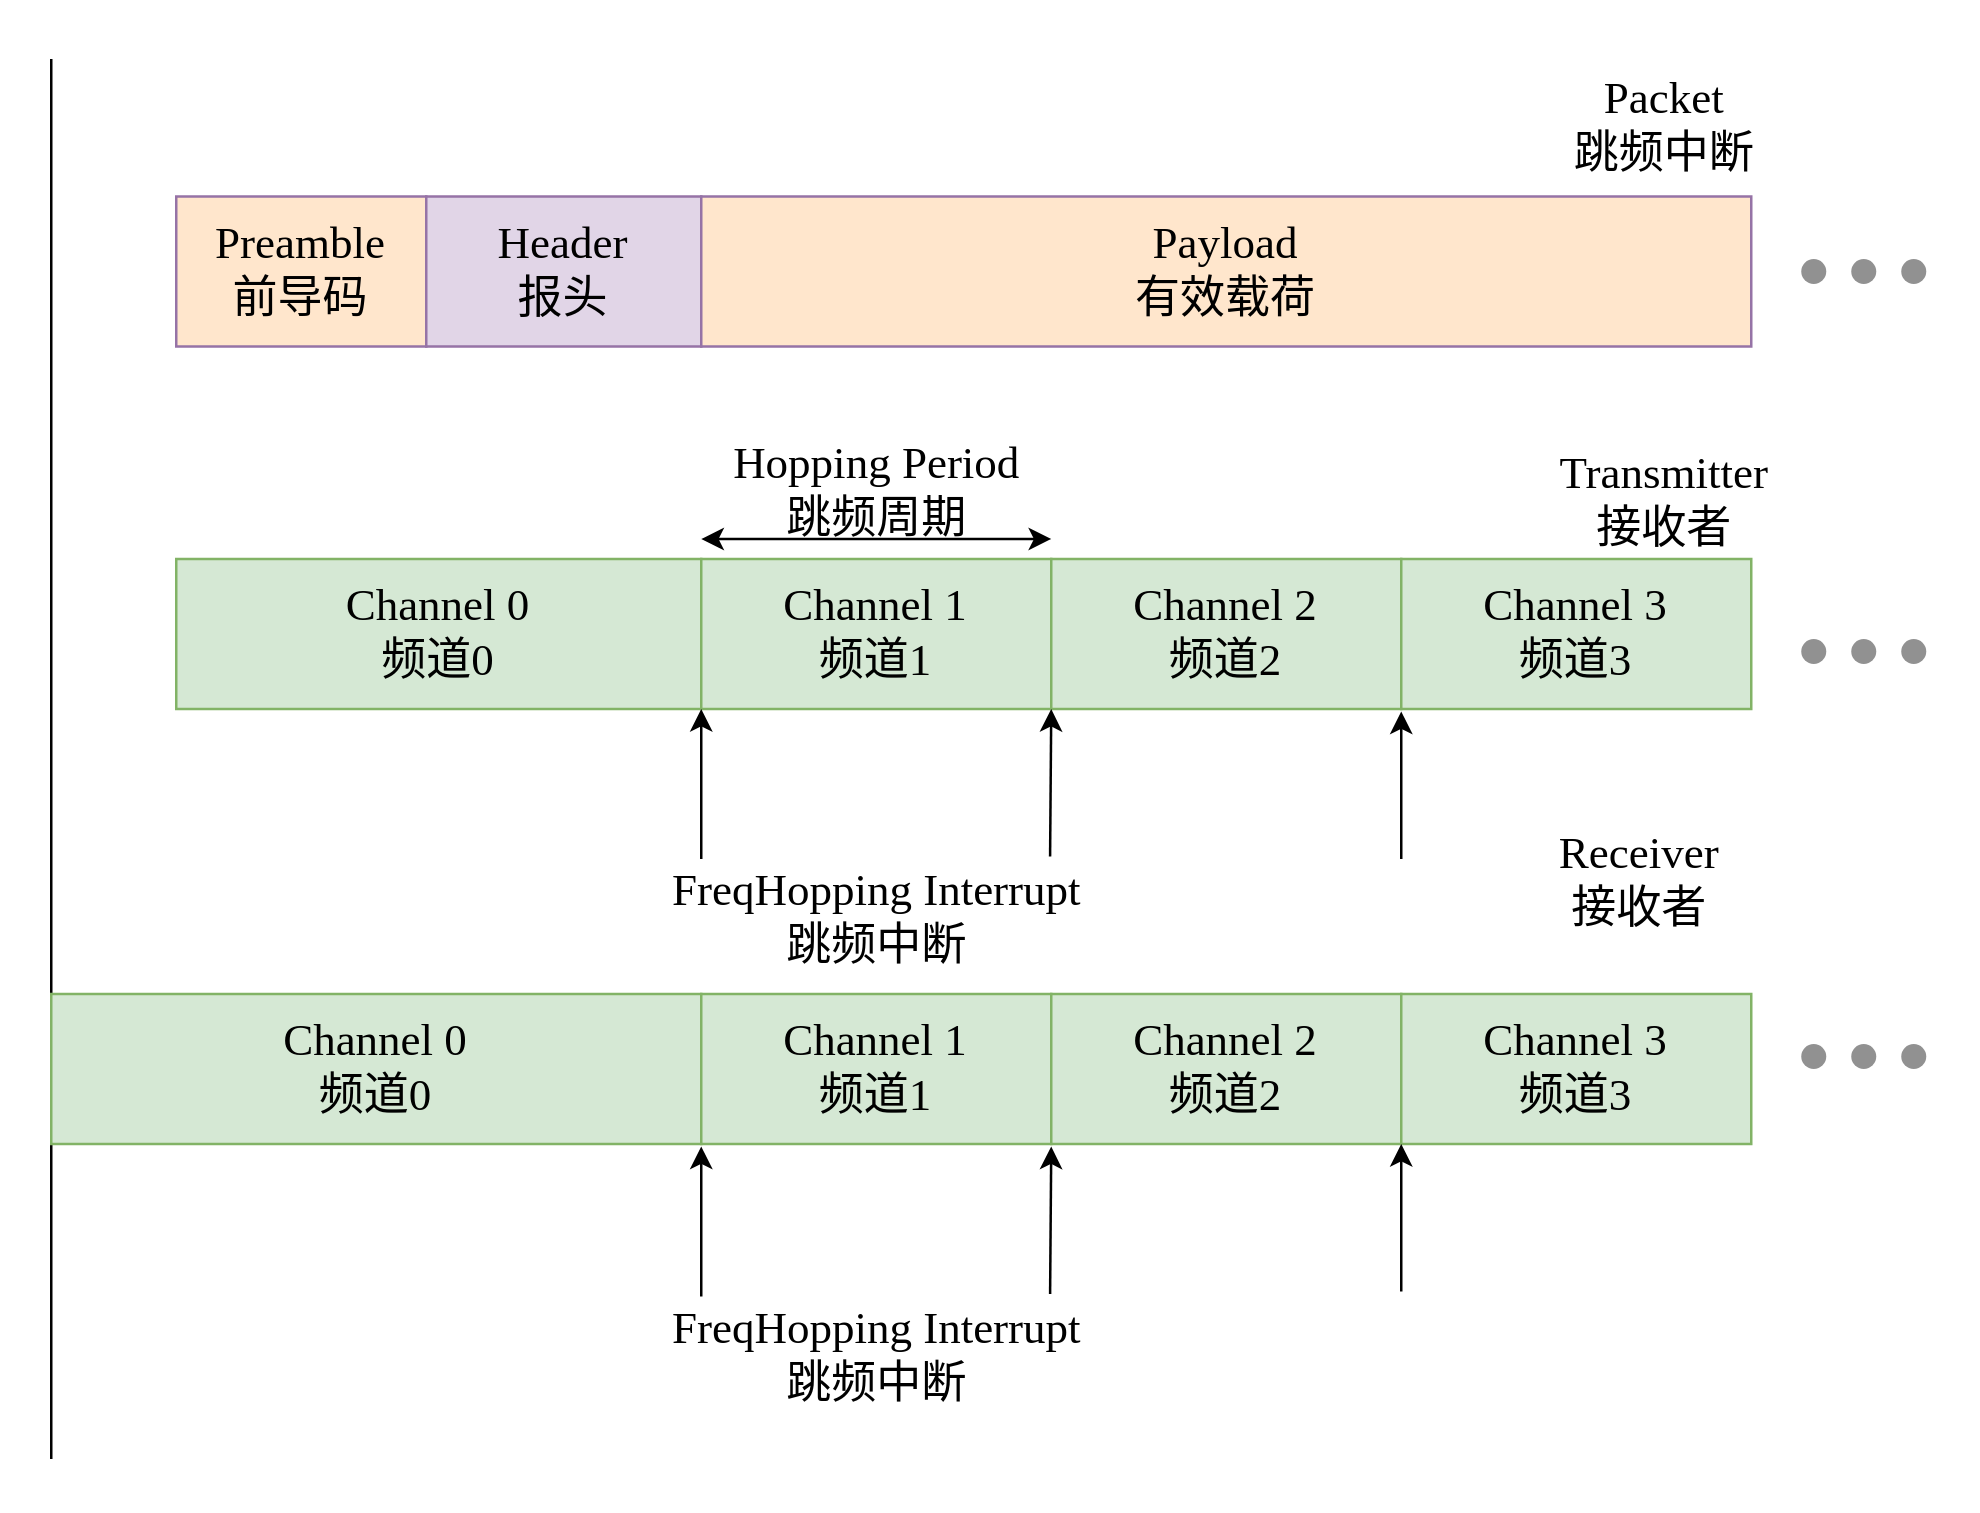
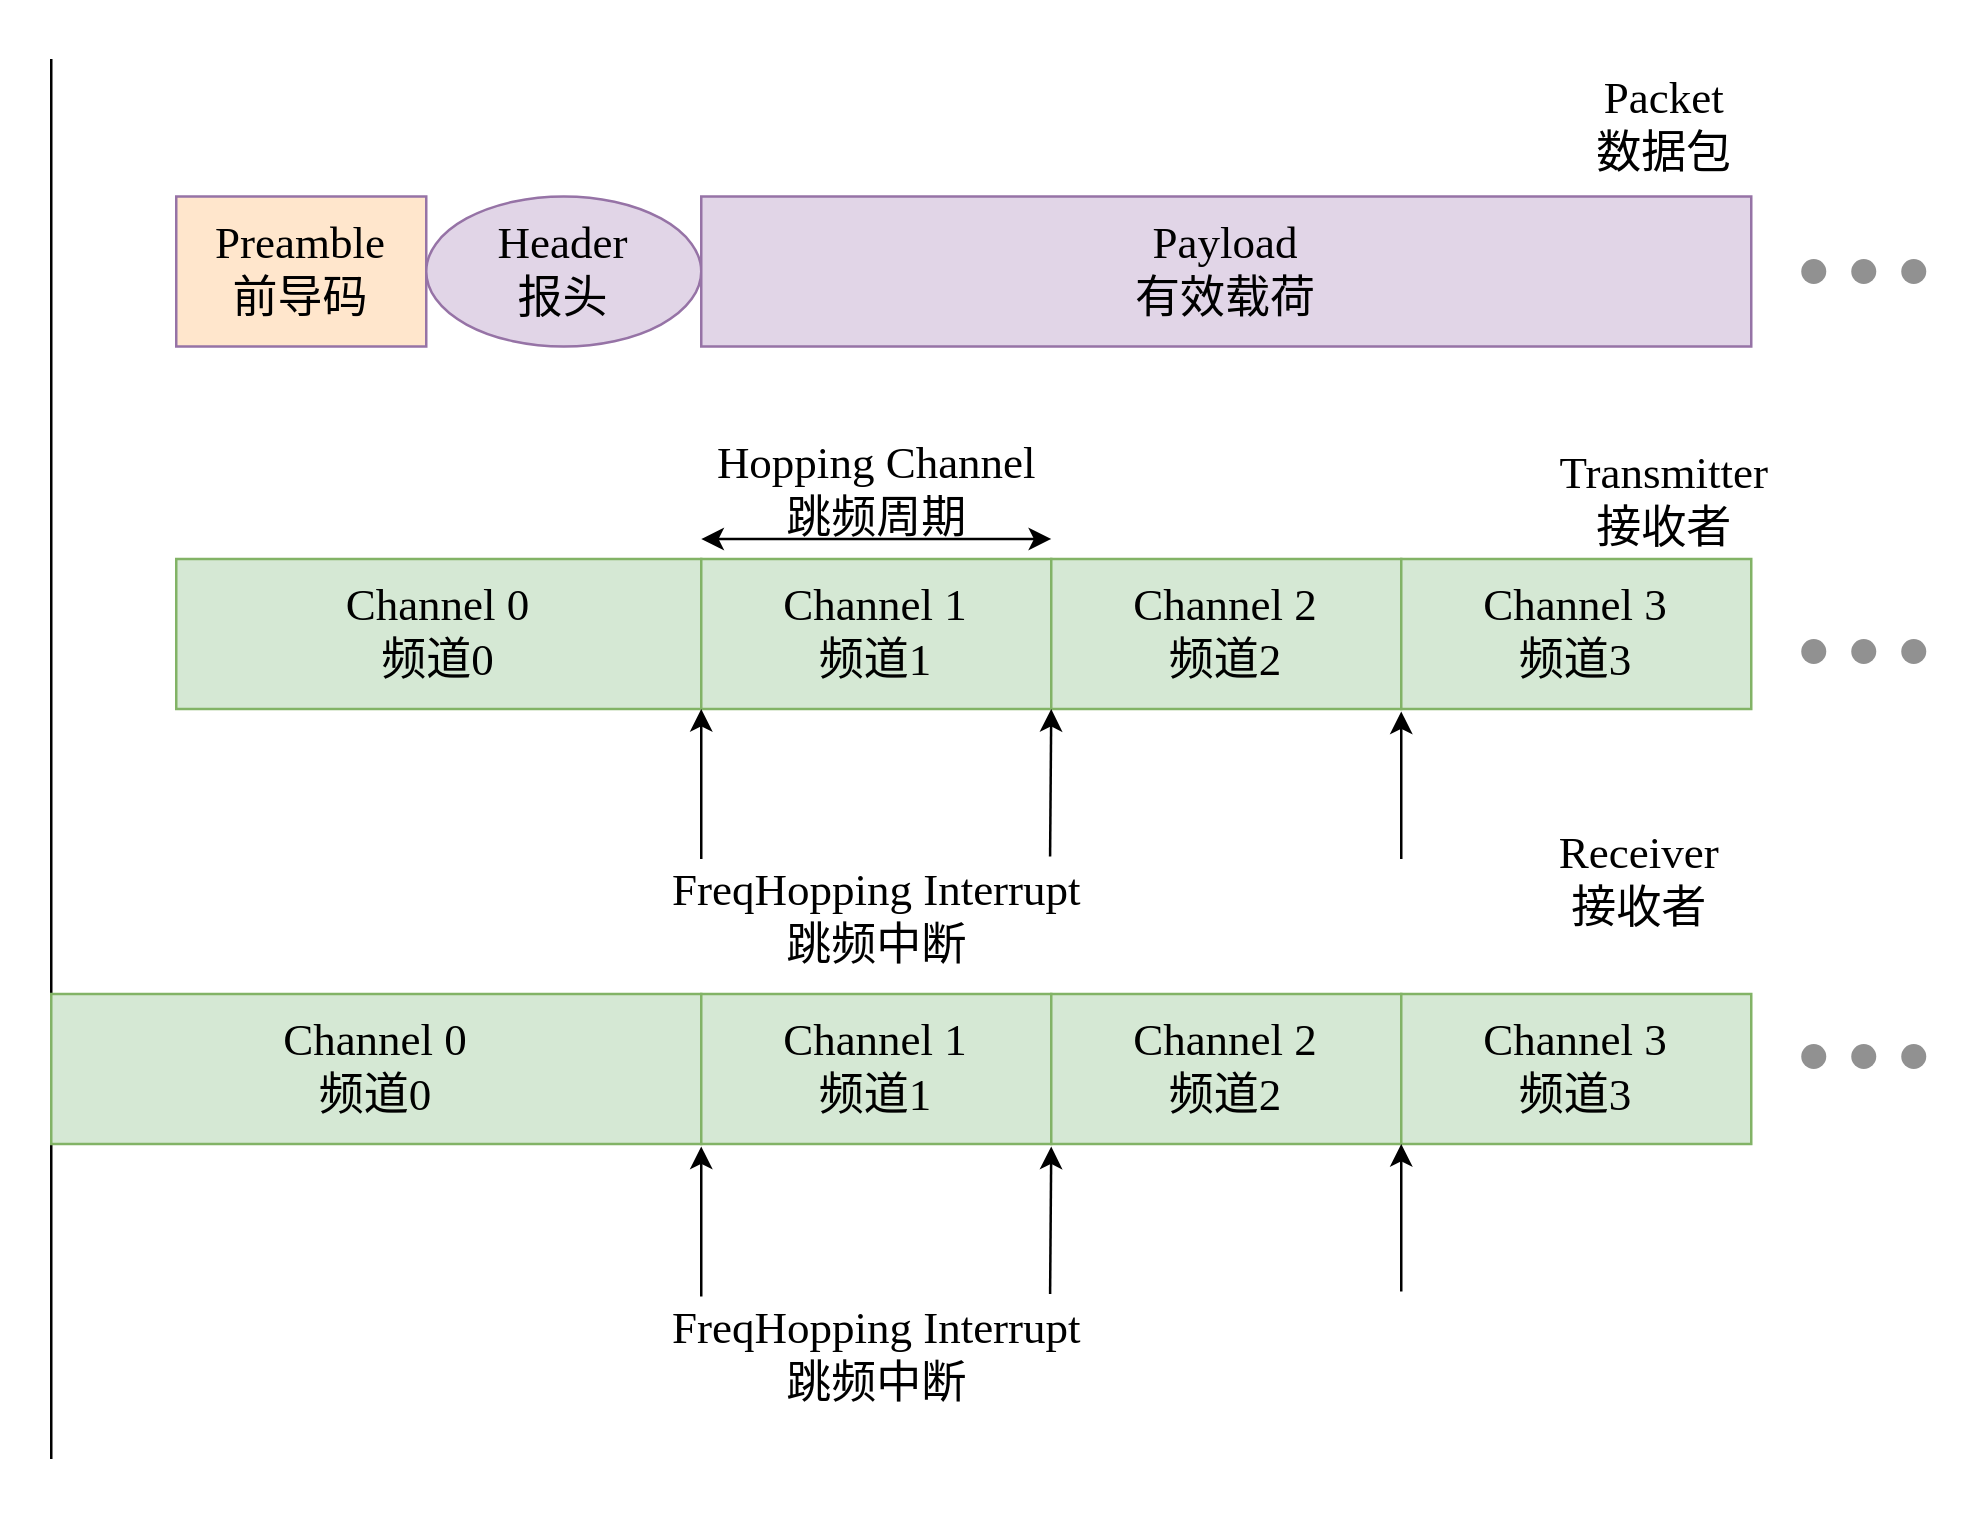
- <mxCell id="23" value="&lt;font style=&quot;font-size: 18px;&quot; face=&quot;Times New Roman&quot;&gt;Packet&lt;/font&gt;&lt;div&gt;&lt;font size=&quot;4&quot; face=&quot;Times New Roman&quot;&gt;跳频中断&lt;/font&gt;&lt;/div&gt;" style="text;html=1;align=center;verticalAlign=middle;resizable=0;points=[];autosize=1;strokeColor=none;fillColor=none;" vertex="1" parent="1"><mxGeometry x="625" y="20" width="80" height="60" as="geometry" /></mxCell>
+ <mxCell id="23" value="&lt;font style=&quot;font-size: 18px;&quot; face=&quot;Times New Roman&quot;&gt;Packet&lt;/font&gt;&lt;div&gt;&lt;font size=&quot;4&quot; face=&quot;Times New Roman&quot;&gt;数据包&lt;/font&gt;&lt;/div&gt;" style="text;html=1;align=center;verticalAlign=middle;resizable=0;points=[];autosize=1;strokeColor=none;fillColor=none;" vertex="1" parent="1"><mxGeometry x="625" y="20" width="80" height="60" as="geometry" /></mxCell>
- <mxCell id="12" value="&lt;font size=&quot;4&quot; face=&quot;Times New Roman&quot;&gt;Header&lt;/font&gt;&lt;div&gt;&lt;font size=&quot;4&quot; face=&quot;Times New Roman&quot;&gt;报头&lt;/font&gt;&lt;/div&gt;" style="rounded=0;whiteSpace=wrap;html=1;fillColor=#e1d5e7;strokeColor=#9673a6;" vertex="1" parent="1"><mxGeometry x="170" y="78" width="110" height="60" as="geometry" /></mxCell>
+ <mxCell id="12" value="&lt;font size=&quot;4&quot; face=&quot;Times New Roman&quot;&gt;Header&lt;/font&gt;&lt;div&gt;&lt;font size=&quot;4&quot; face=&quot;Times New Roman&quot;&gt;报头&lt;/font&gt;&lt;/div&gt;" style="ellipse;whiteSpace=wrap;html=1;fillColor=#e1d5e7;strokeColor=#9673a6;" vertex="1" parent="1"><mxGeometry x="170" y="78" width="110" height="60" as="geometry" /></mxCell>
- <mxCell id="13" value="&lt;font size=&quot;4&quot; face=&quot;Times New Roman&quot;&gt;Payload&lt;/font&gt;&lt;div&gt;&lt;font size=&quot;4&quot; face=&quot;Times New Roman&quot;&gt;有效载荷&lt;/font&gt;&lt;/div&gt;" style="rounded=0;whiteSpace=wrap;html=1;fillColor=#ffe6cc;strokeColor=#9673a6;" vertex="1" parent="1"><mxGeometry x="280" y="78" width="420" height="60" as="geometry" /></mxCell>
+ <mxCell id="13" value="&lt;font size=&quot;4&quot; face=&quot;Times New Roman&quot;&gt;Payload&lt;/font&gt;&lt;div&gt;&lt;font size=&quot;4&quot; face=&quot;Times New Roman&quot;&gt;有效载荷&lt;/font&gt;&lt;/div&gt;" style="rounded=0;whiteSpace=wrap;html=1;fillColor=#e1d5e7;strokeColor=#9673a6;" vertex="1" parent="1"><mxGeometry x="280" y="78" width="420" height="60" as="geometry" /></mxCell>
- <mxCell id="27" value="&lt;font face=&quot;Times New Roman&quot; style=&quot;font-size: 18px;&quot;&gt;Hopping Period&lt;/font&gt;&lt;div&gt;&lt;font face=&quot;Times New Roman&quot; style=&quot;font-size: 18px;&quot;&gt;跳频周期&lt;/font&gt;&lt;/div&gt;" style="text;html=1;align=center;verticalAlign=middle;resizable=0;points=[];autosize=1;strokeColor=none;fillColor=none;" vertex="1" parent="1"><mxGeometry x="280" y="166" width="140" height="60" as="geometry" /></mxCell>
+ <mxCell id="27" value="&lt;font face=&quot;Times New Roman&quot; style=&quot;font-size: 18px;&quot;&gt;Hopping Channel&lt;/font&gt;&lt;div&gt;&lt;font face=&quot;Times New Roman&quot; style=&quot;font-size: 18px;&quot;&gt;跳频周期&lt;/font&gt;&lt;/div&gt;" style="text;html=1;align=center;verticalAlign=middle;resizable=0;points=[];autosize=1;strokeColor=none;fillColor=none;" vertex="1" parent="1"><mxGeometry x="280" y="166" width="140" height="60" as="geometry" /></mxCell>
